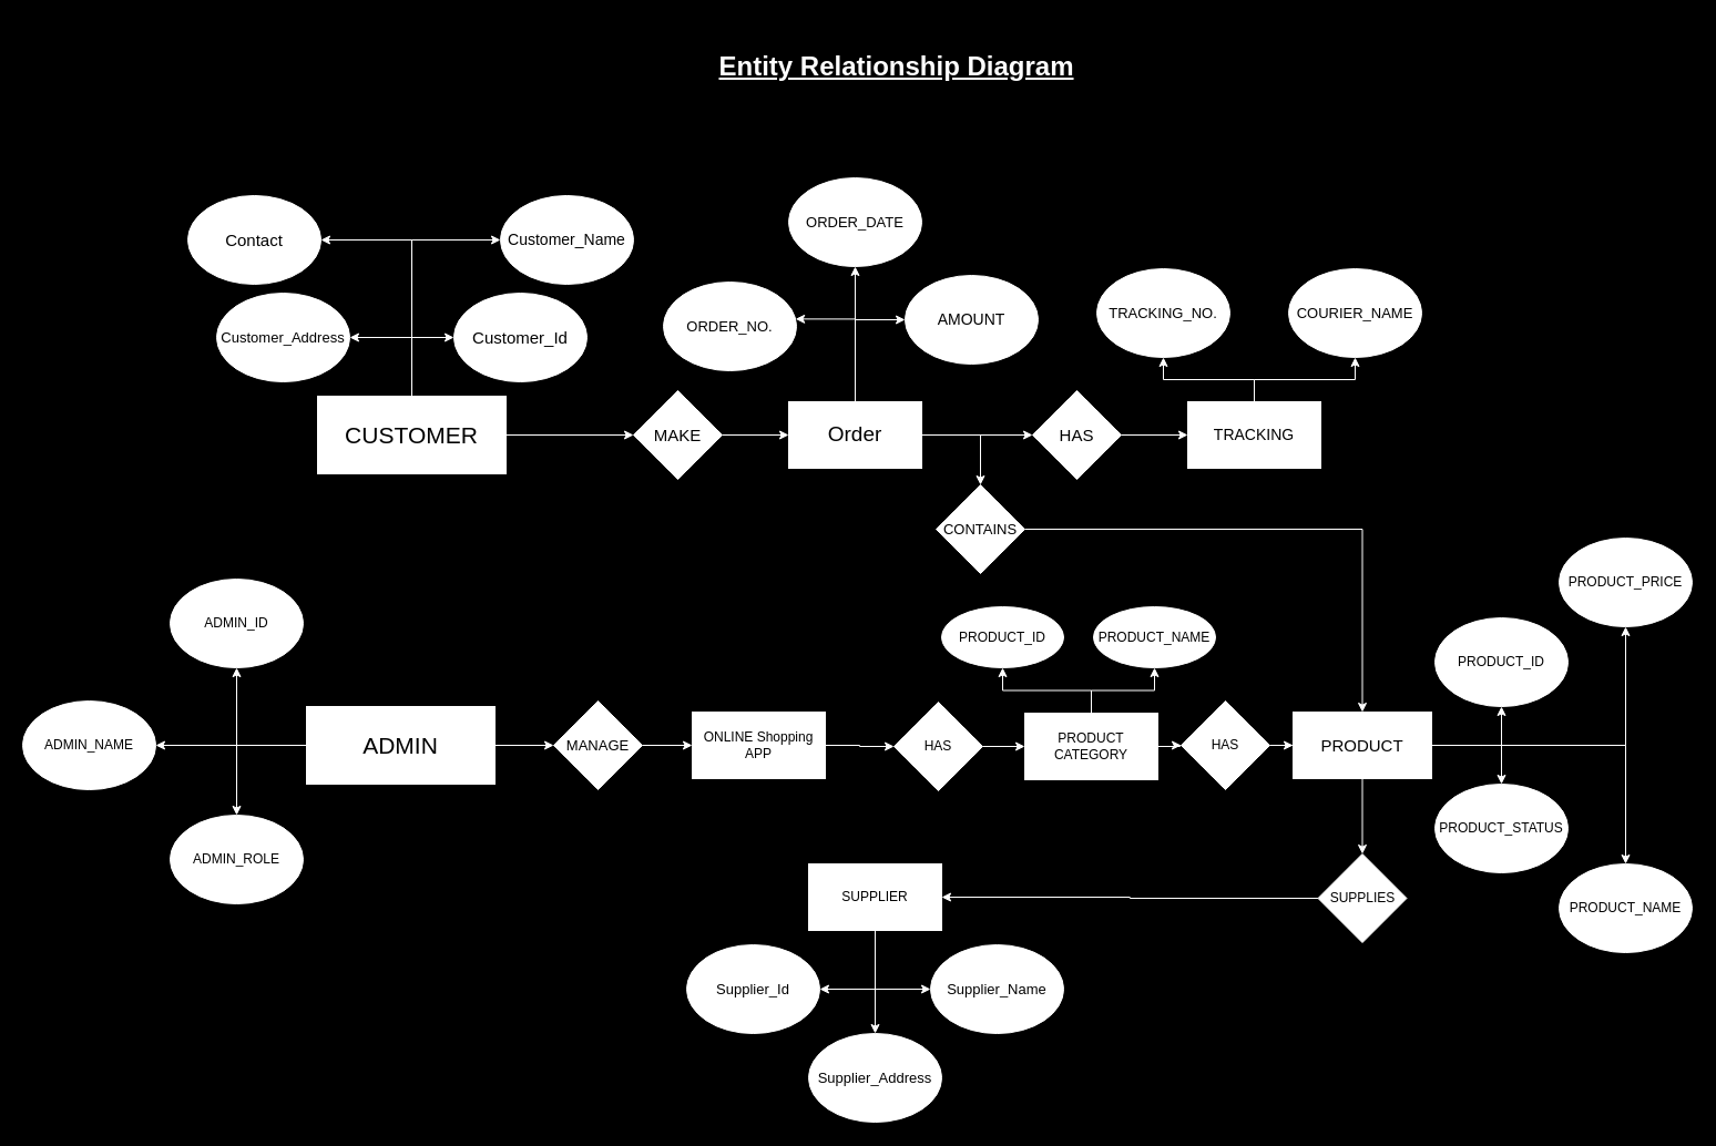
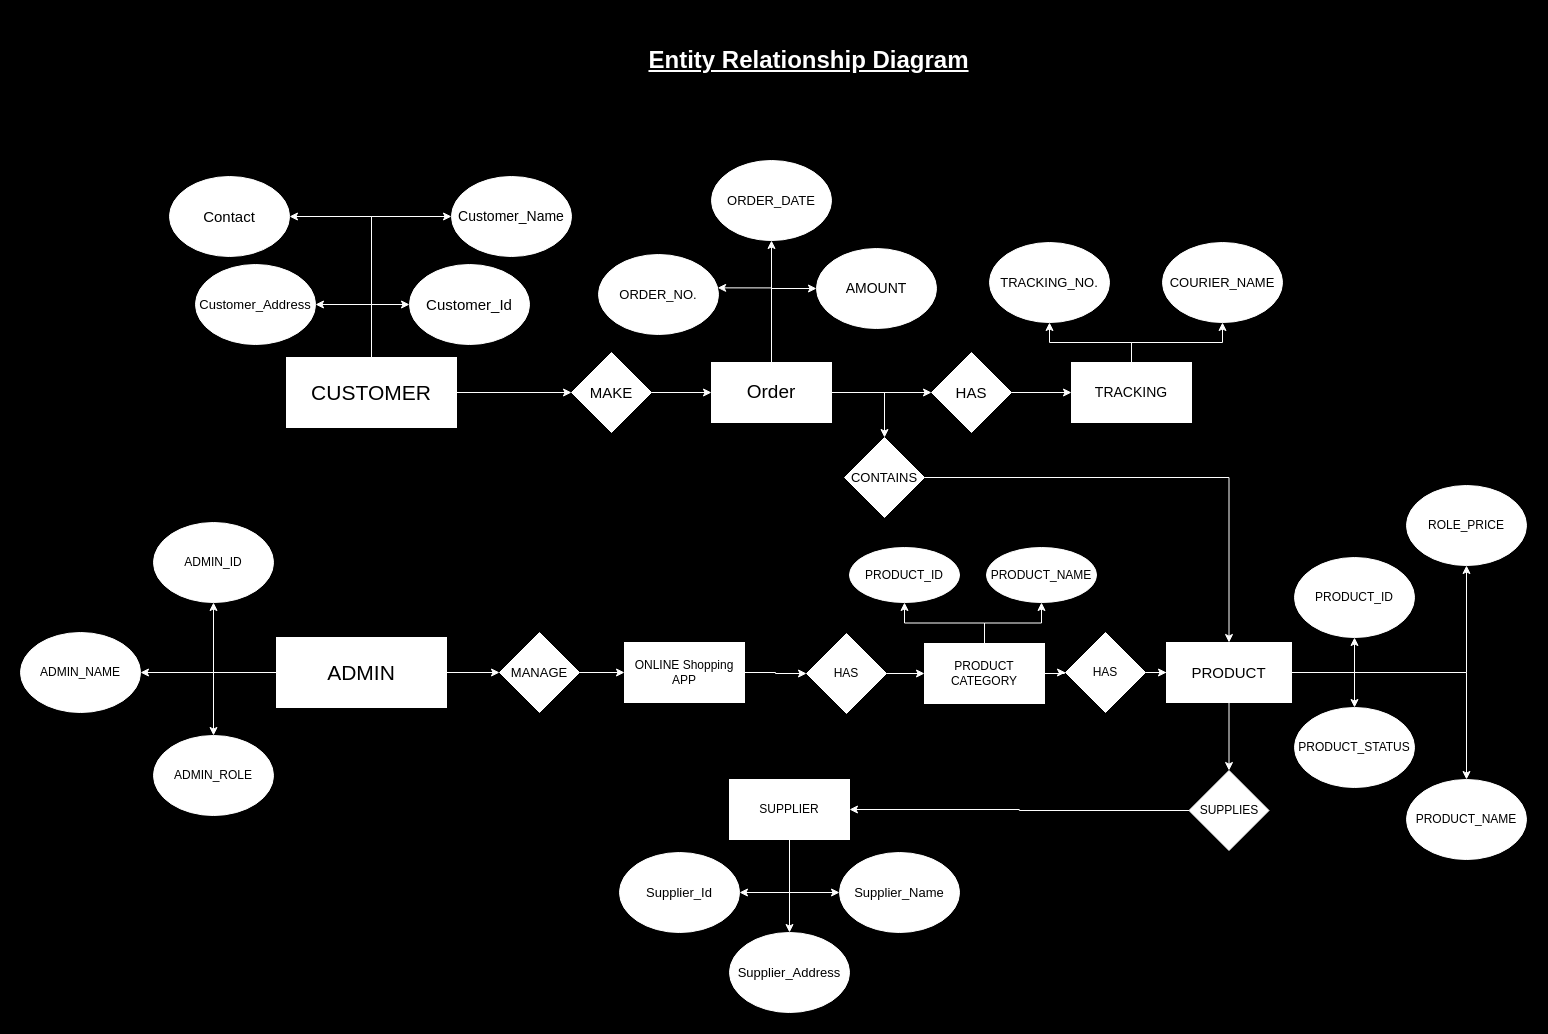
- <mxCell id="38" value="PRODUCT_PRICE" style="ellipse;whiteSpace=wrap;html=1;strokeColor=#FFFFFF;" parent="1" vertex="1"><mxGeometry x="1406" y="485" width="120" height="80" as="geometry" /></mxCell>
+ <mxCell id="38" value="ROLE_PRICE" style="ellipse;whiteSpace=wrap;html=1;strokeColor=#FFFFFF;" parent="1" vertex="1"><mxGeometry x="1406" y="485" width="120" height="80" as="geometry" /></mxCell>
